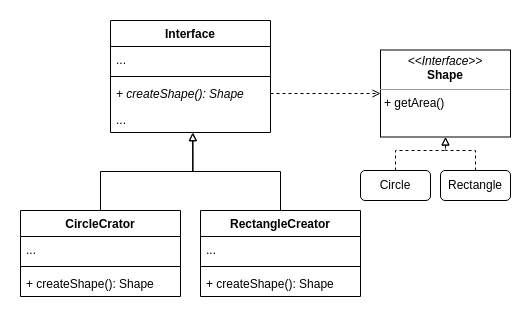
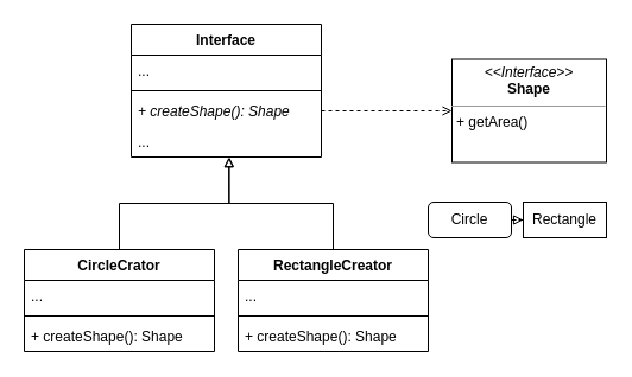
- <mxCell id="19" style="edgeStyle=orthogonalEdgeStyle;rounded=0;orthogonalLoop=1;jettySize=auto;html=1;entryX=0.5;entryY=1;entryDx=0;entryDy=0;dashed=1;endArrow=block;endFill=0;" edge="1" parent="1" source="20" target="12"><mxGeometry relative="1" as="geometry" /></mxCell>
+ <mxCell id="19" style="edgeStyle=orthogonalEdgeStyle;rounded=0;orthogonalLoop=1;jettySize=auto;html=1;dashed=1;endArrow=block;endFill=0;" edge="1" parent="1" source="20" target="22"><mxGeometry relative="1" as="geometry" /></mxCell>
- <mxCell id="21" style="edgeStyle=orthogonalEdgeStyle;rounded=0;orthogonalLoop=1;jettySize=auto;html=1;entryX=0.5;entryY=1;entryDx=0;entryDy=0;dashed=1;endArrow=block;endFill=0;" edge="1" parent="1" source="22" target="12"><mxGeometry relative="1" as="geometry" /></mxCell>
- <mxCell id="22" value="Rectangle" style="html=1;whiteSpace=wrap;rounded=1;" vertex="1" parent="1"><mxGeometry x="440" y="170" width="70" height="30" as="geometry" /></mxCell>
+ <mxCell id="22" value="Rectangle" style="html=1;whiteSpace=wrap;" vertex="1" parent="1"><mxGeometry x="440" y="170" width="70" height="30" as="geometry" /></mxCell>
